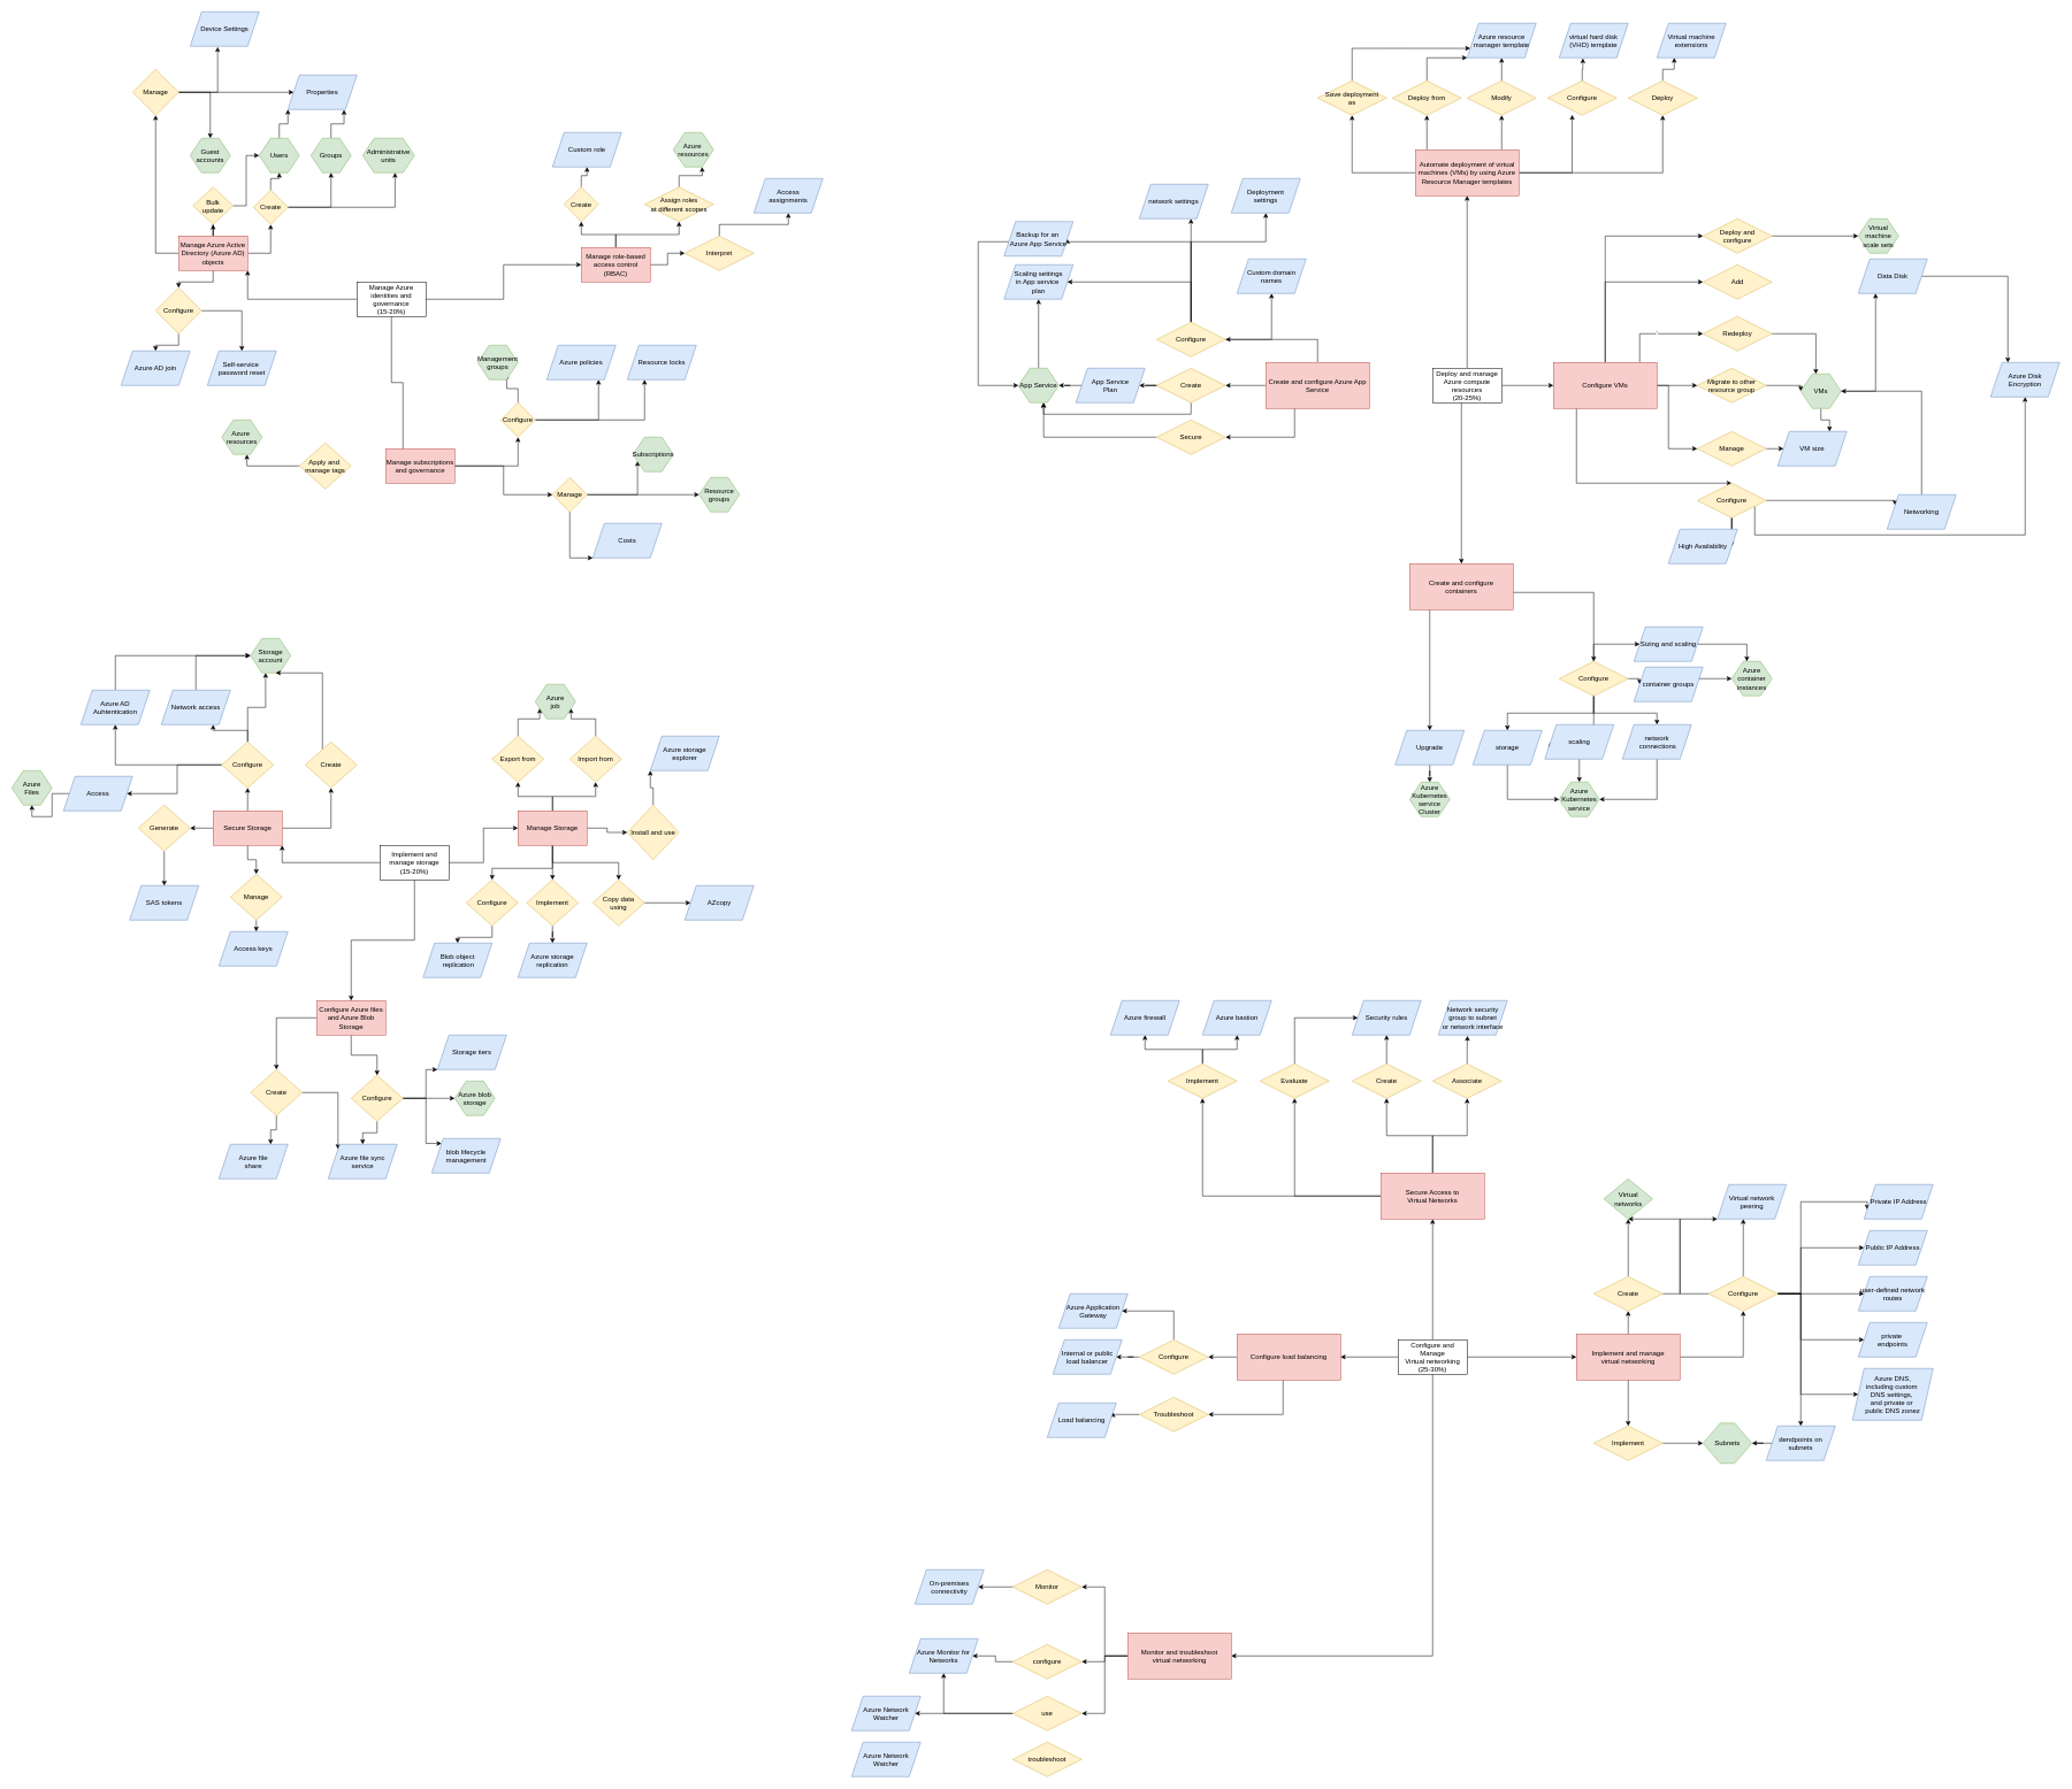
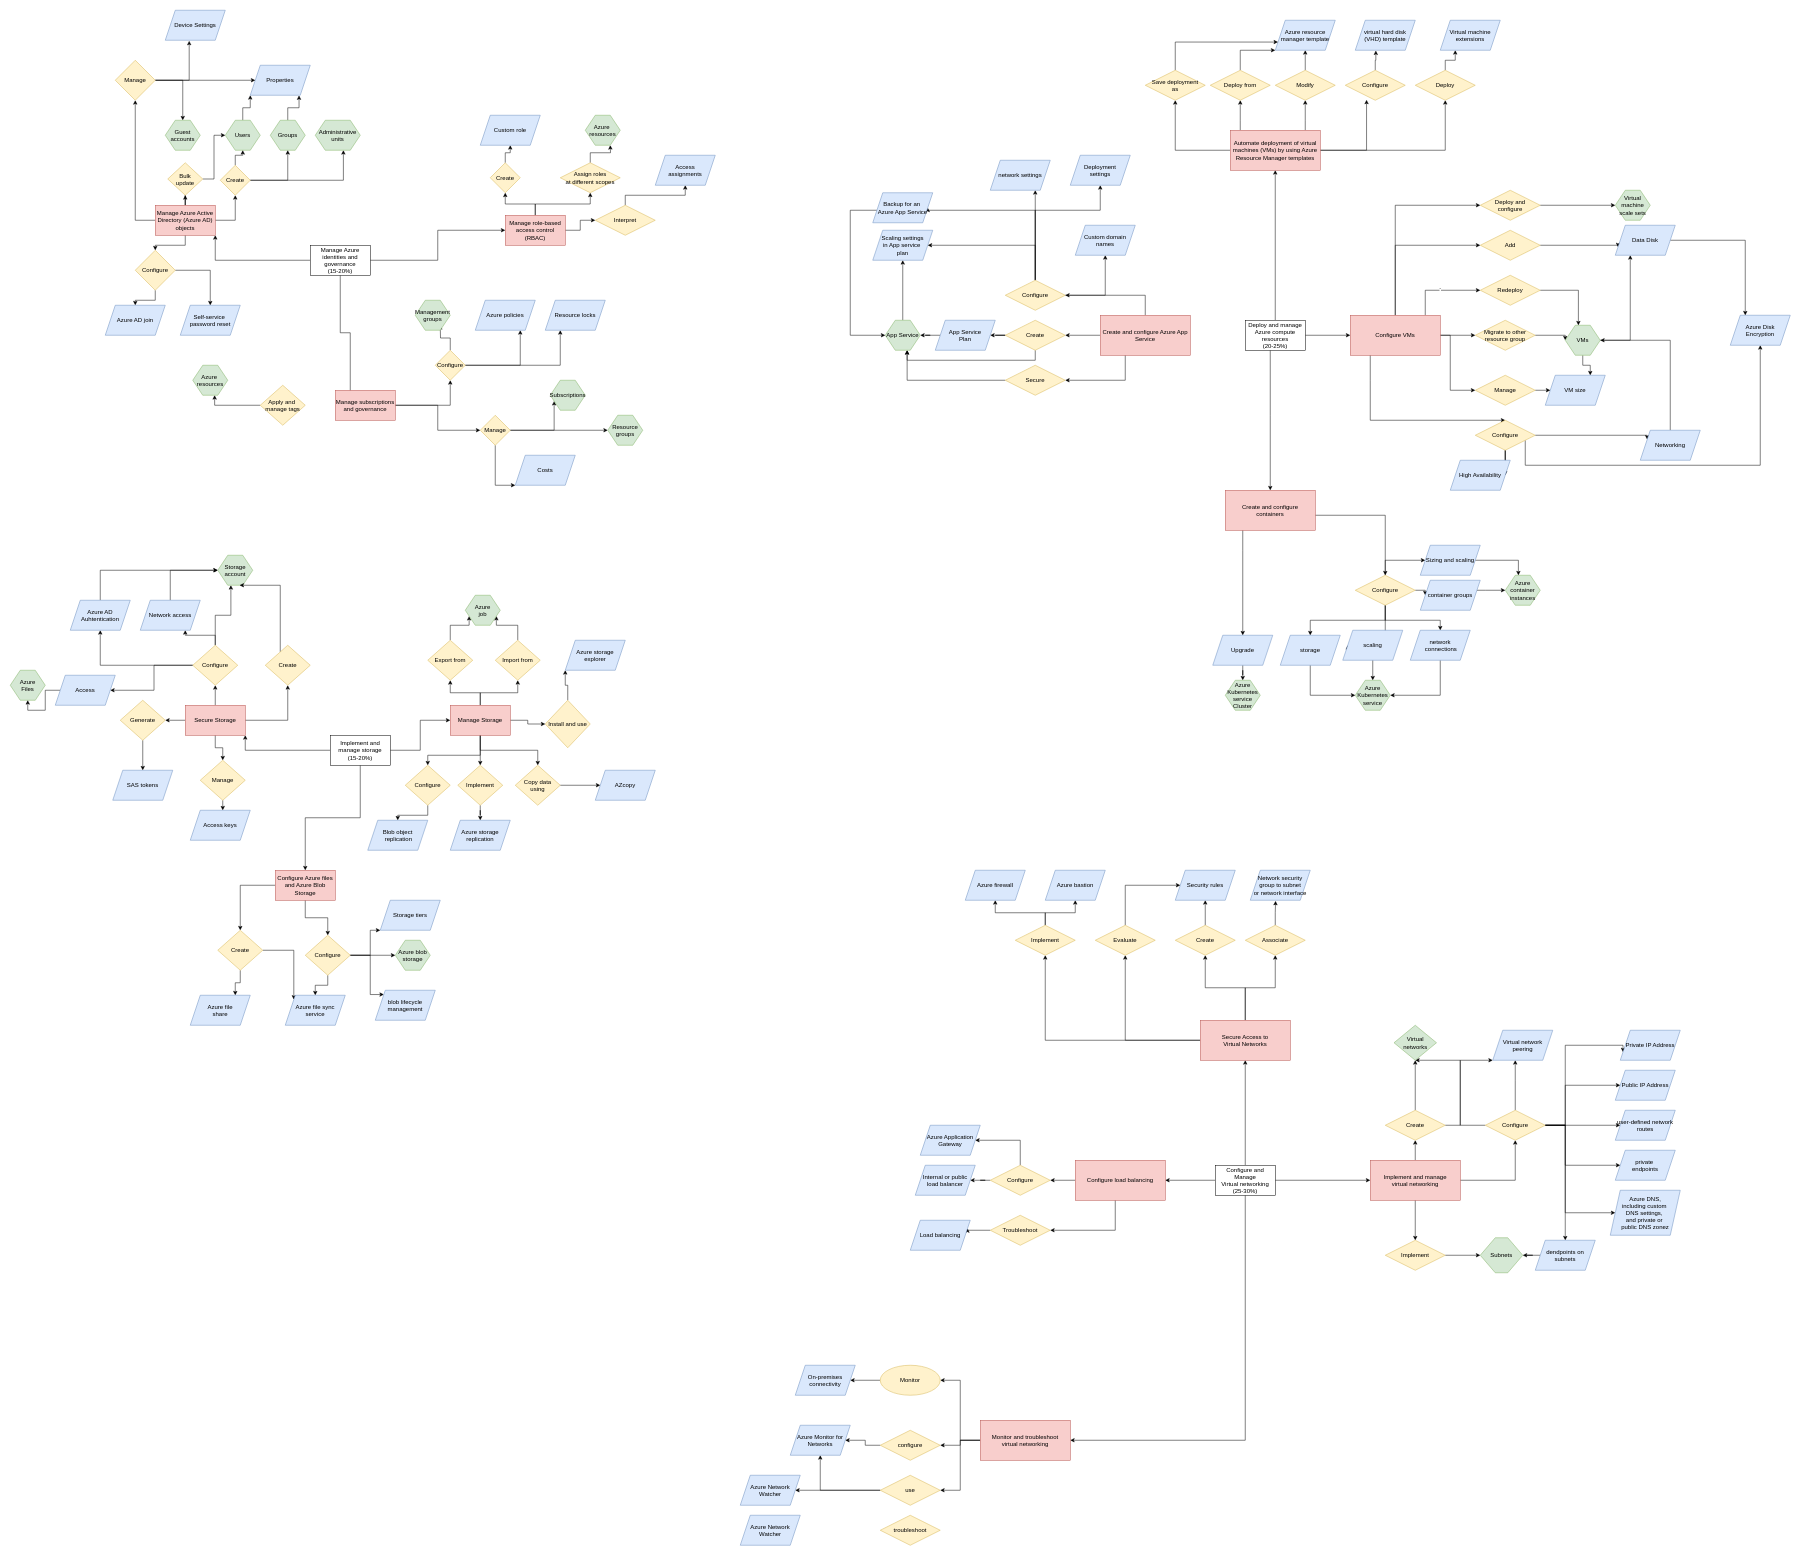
+ <mxCell id="180" style="edgeStyle=orthogonalEdgeStyle;rounded=0;orthogonalLoop=1;jettySize=auto;html=1;entryX=0;entryY=0.75;entryDx=0;entryDy=0;" parent="1" source="181" target="183" edge="1"><mxGeometry relative="1" as="geometry"><Array as="points"><mxPoint x="3236" y="490" /></Array></mxGeometry></mxCell>
- <mxCell id="308" value="Monitor" style="rhombus;whiteSpace=wrap;html=1;fillColor=#fff2cc;strokeColor=#d6b656;" vertex="1" parent="1"><mxGeometry x="1760" y="2730" width="120" height="60" as="geometry" /></mxCell>
+ <mxCell id="308" value="Monitor" style="ellipse;whiteSpace=wrap;html=1;fillColor=#fff2cc;strokeColor=#d6b656;" vertex="1" parent="1"><mxGeometry x="1760" y="2730" width="120" height="60" as="geometry" /></mxCell>
